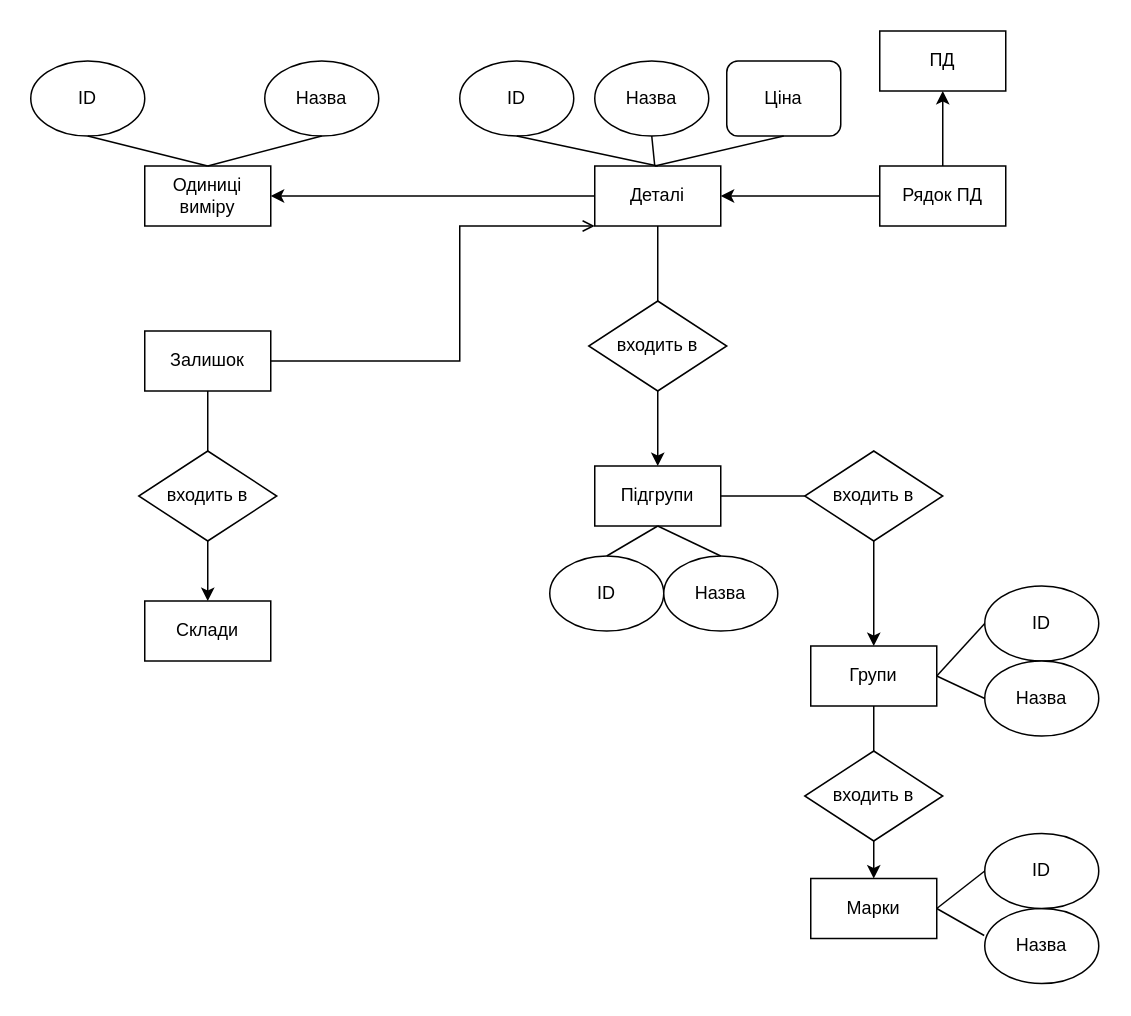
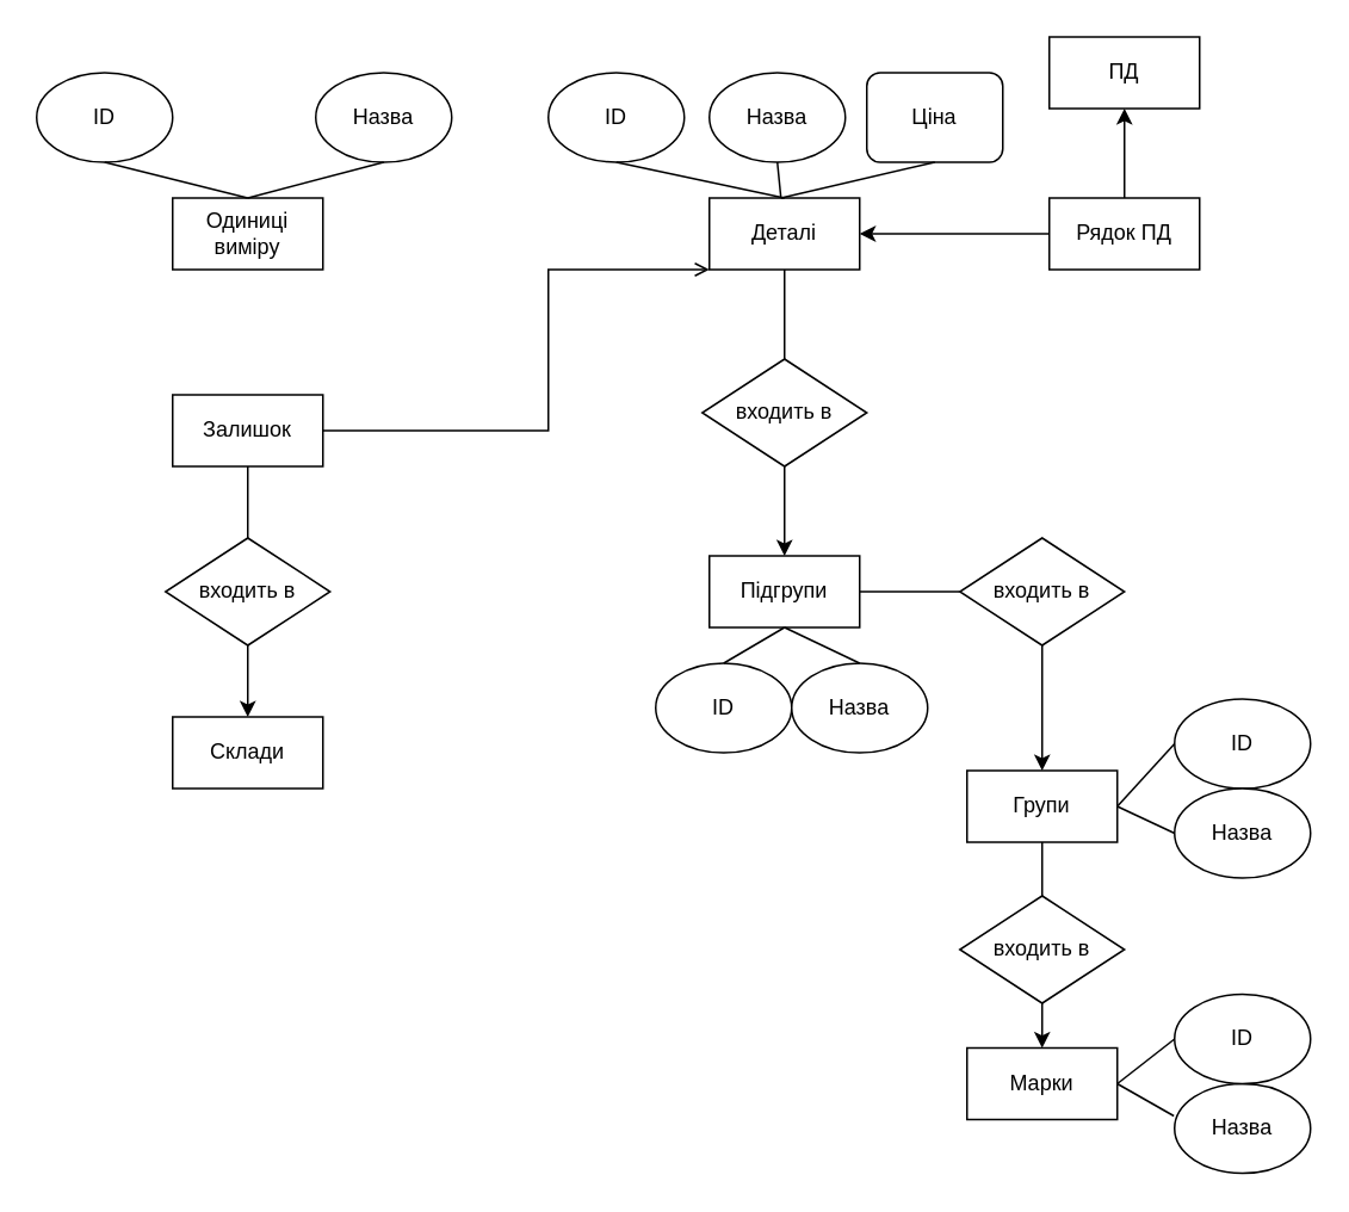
- <mxCell id="2" style="edgeStyle=orthogonalEdgeStyle;rounded=0;orthogonalLoop=1;jettySize=auto;html=1;exitX=0;exitY=0.5;exitDx=0;exitDy=0;entryX=1;entryY=0.5;entryDx=0;entryDy=0;" edge="1" parent="1" source="3" target="38"><mxGeometry relative="1" as="geometry" /></mxCell>
